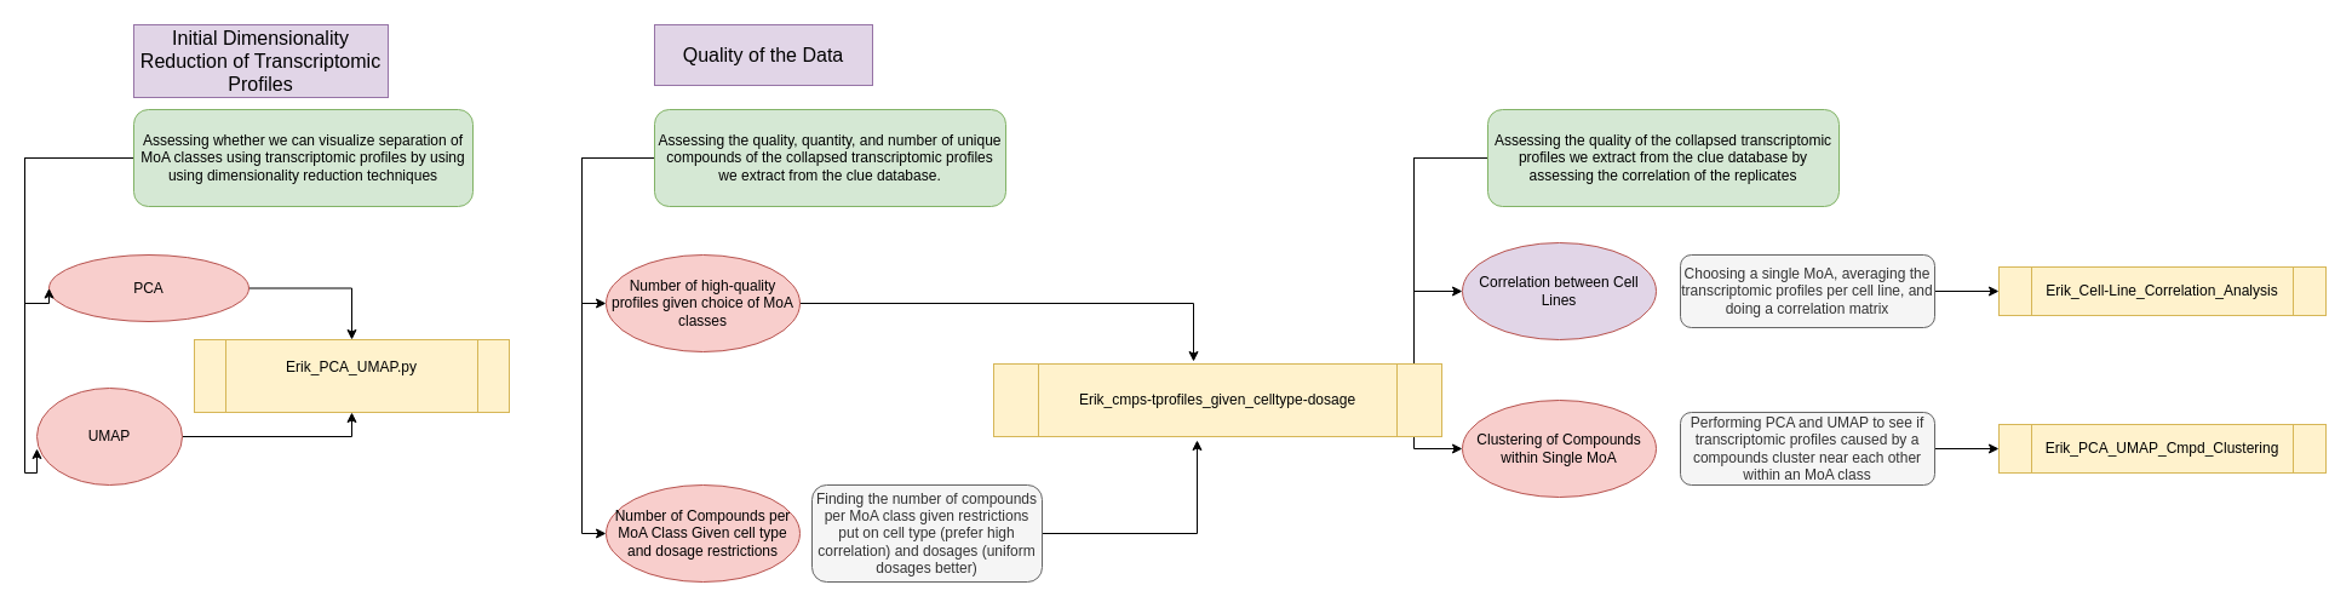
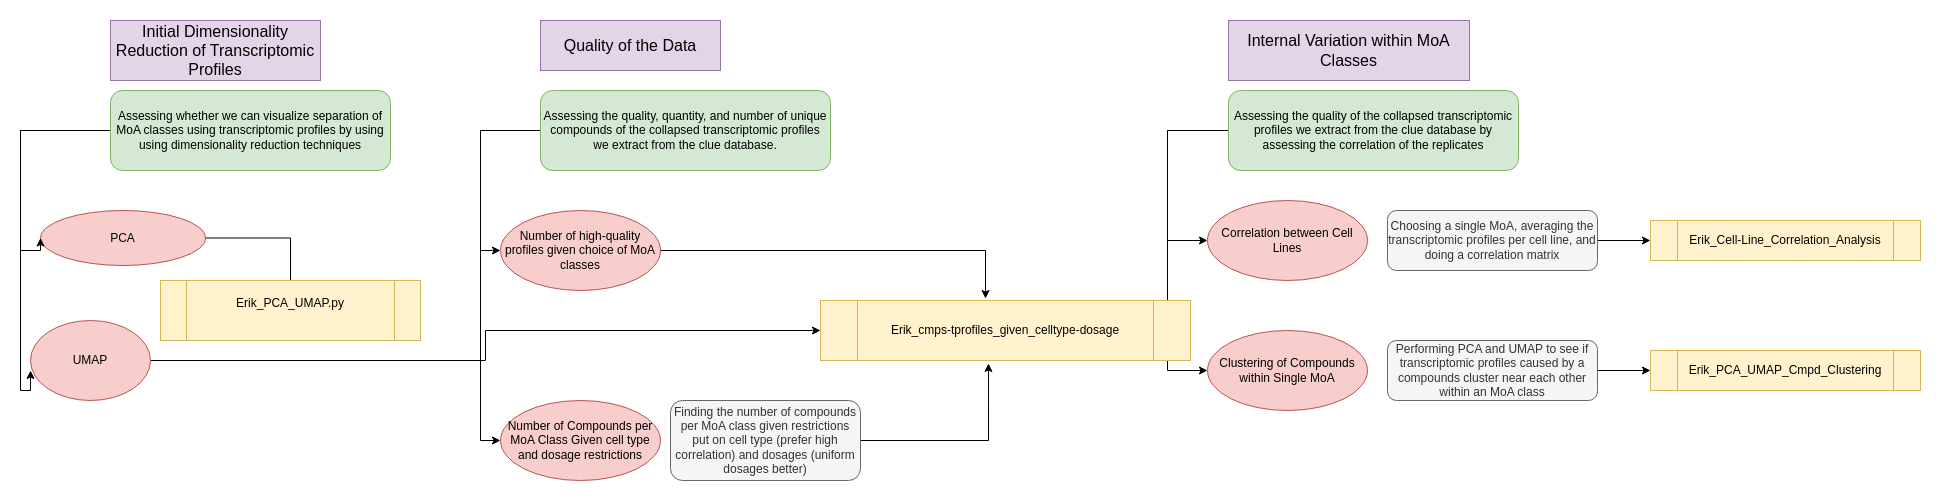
+ <mxCell id="8" value="&lt;div style=&quot;font-size: 16px;&quot;&gt;&lt;font style=&quot;font-size: 16px;&quot;&gt;Internal Variation within MoA Classes &lt;br&gt;&lt;/font&gt;&lt;/div&gt;" style="rounded=0;whiteSpace=wrap;html=1;fillColor=#e1d5e7;strokeColor=#9673a6;" parent="1" vertex="1"><mxGeometry x="1228" y="20" width="241" height="60" as="geometry" /></mxCell>
- <mxCell id="9" value="Correlation between Cell Lines" style="ellipse;whiteSpace=wrap;html=1;fillColor=#e1d5e7;strokeColor=#b85450;" parent="1" vertex="1"><mxGeometry x="1207" y="200" width="160" height="80" as="geometry" /></mxCell>
+ <mxCell id="9" value="Correlation between Cell Lines" style="ellipse;whiteSpace=wrap;html=1;fillColor=#f8cecc;strokeColor=#b85450;" parent="1" vertex="1"><mxGeometry x="1207" y="200" width="160" height="80" as="geometry" /></mxCell>
- <mxCell id="5" style="edgeStyle=orthogonalEdgeStyle;rounded=0;orthogonalLoop=1;jettySize=auto;html=1;exitX=1;exitY=0.5;exitDx=0;exitDy=0;entryX=0.5;entryY=0;entryDx=0;entryDy=0;fontSize=16;" parent="1" source="6" target="28" edge="1"><mxGeometry relative="1" as="geometry" /></mxCell>
+ <mxCell id="5" style="edgeStyle=orthogonalEdgeStyle;rounded=0;orthogonalLoop=1;jettySize=auto;html=1;exitX=1;exitY=0.5;exitDx=0;exitDy=0;entryX=0.5;entryY=0;entryDx=0;entryDy=0;fontSize=16;endArrow=none;" parent="1" source="6" target="28" edge="1"><mxGeometry relative="1" as="geometry" /></mxCell>
- <mxCell id="3" style="edgeStyle=orthogonalEdgeStyle;rounded=0;orthogonalLoop=1;jettySize=auto;html=1;exitX=1;exitY=0.5;exitDx=0;exitDy=0;entryX=0.5;entryY=1;entryDx=0;entryDy=0;fontSize=16;" parent="1" source="4" target="28" edge="1"><mxGeometry relative="1" as="geometry" /></mxCell>
+ <mxCell id="3" style="edgeStyle=orthogonalEdgeStyle;rounded=0;orthogonalLoop=1;jettySize=auto;html=1;exitX=1;exitY=0.5;exitDx=0;exitDy=0;fontSize=16;" parent="1" source="4" target="31" edge="1"><mxGeometry relative="1" as="geometry" /></mxCell>
